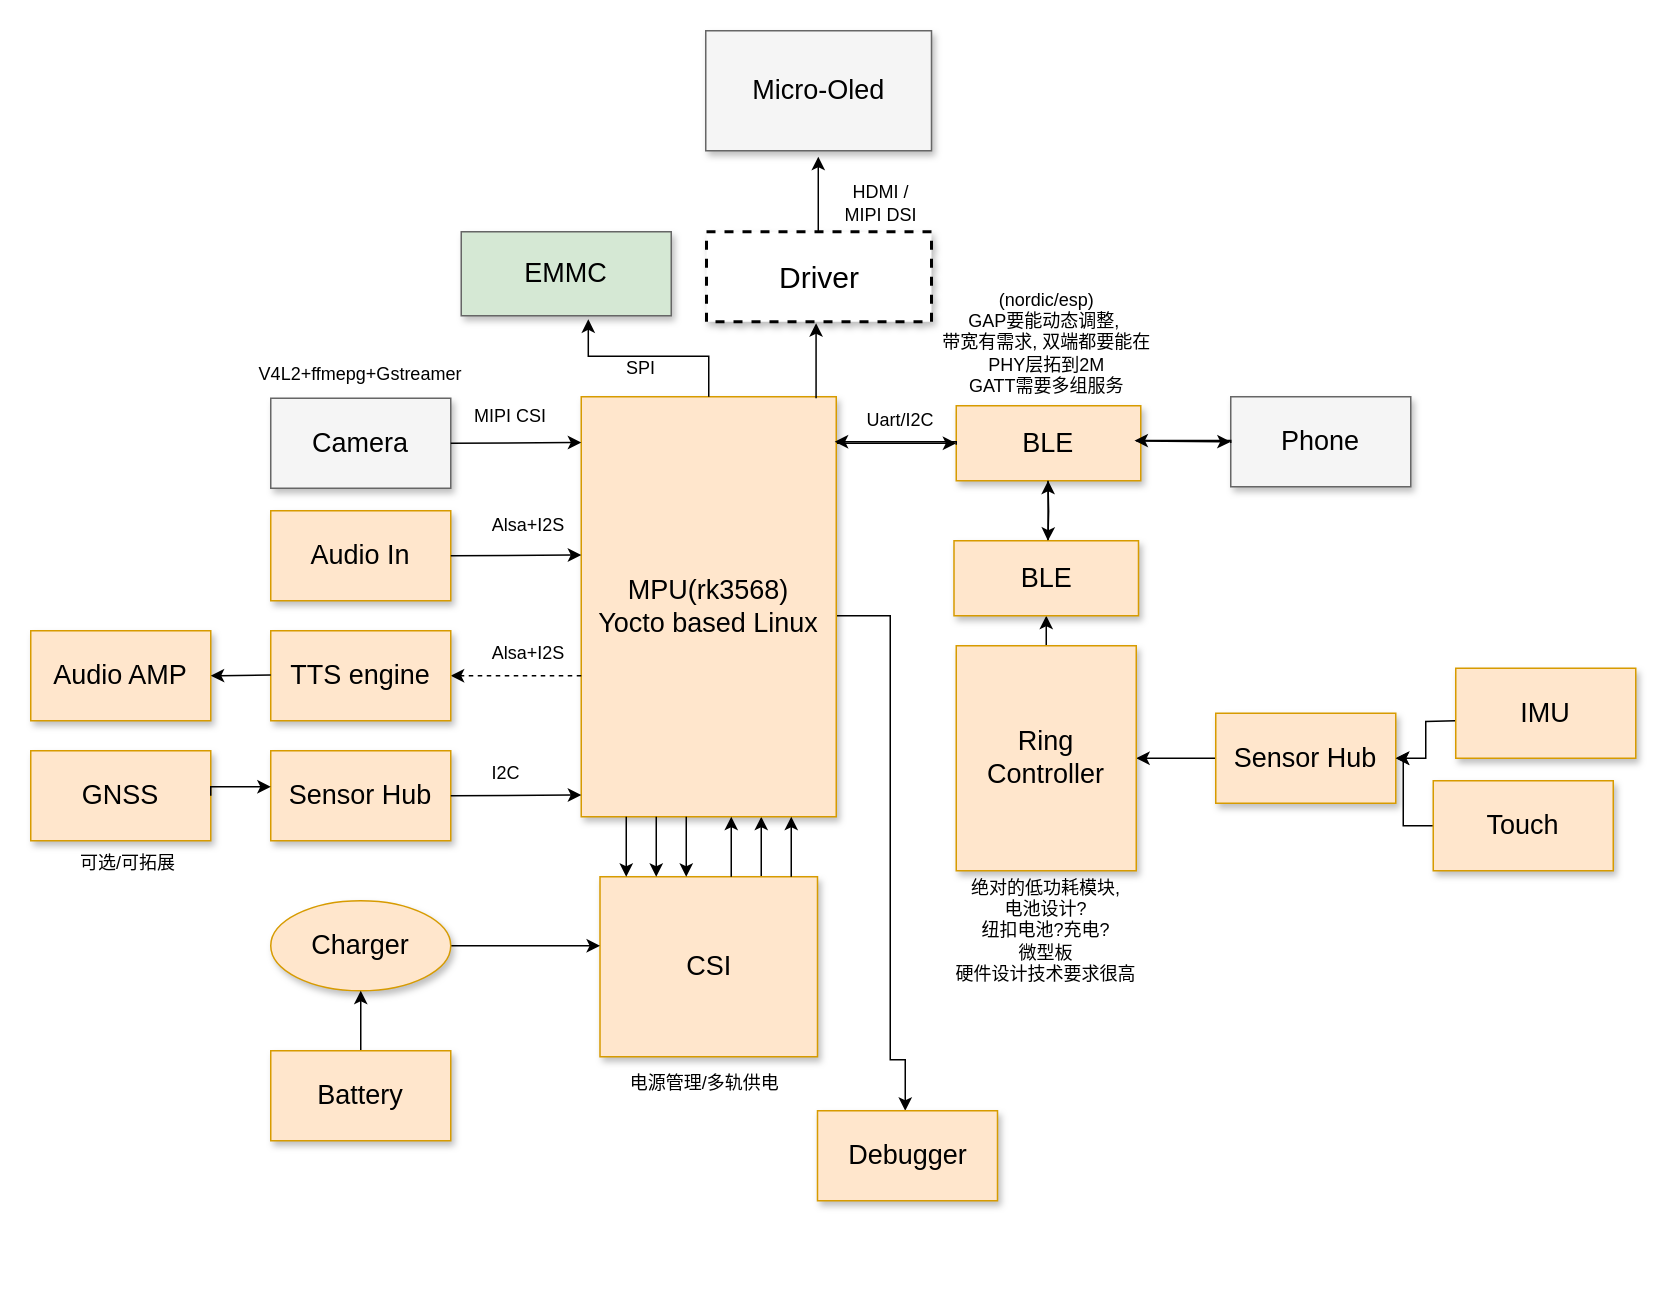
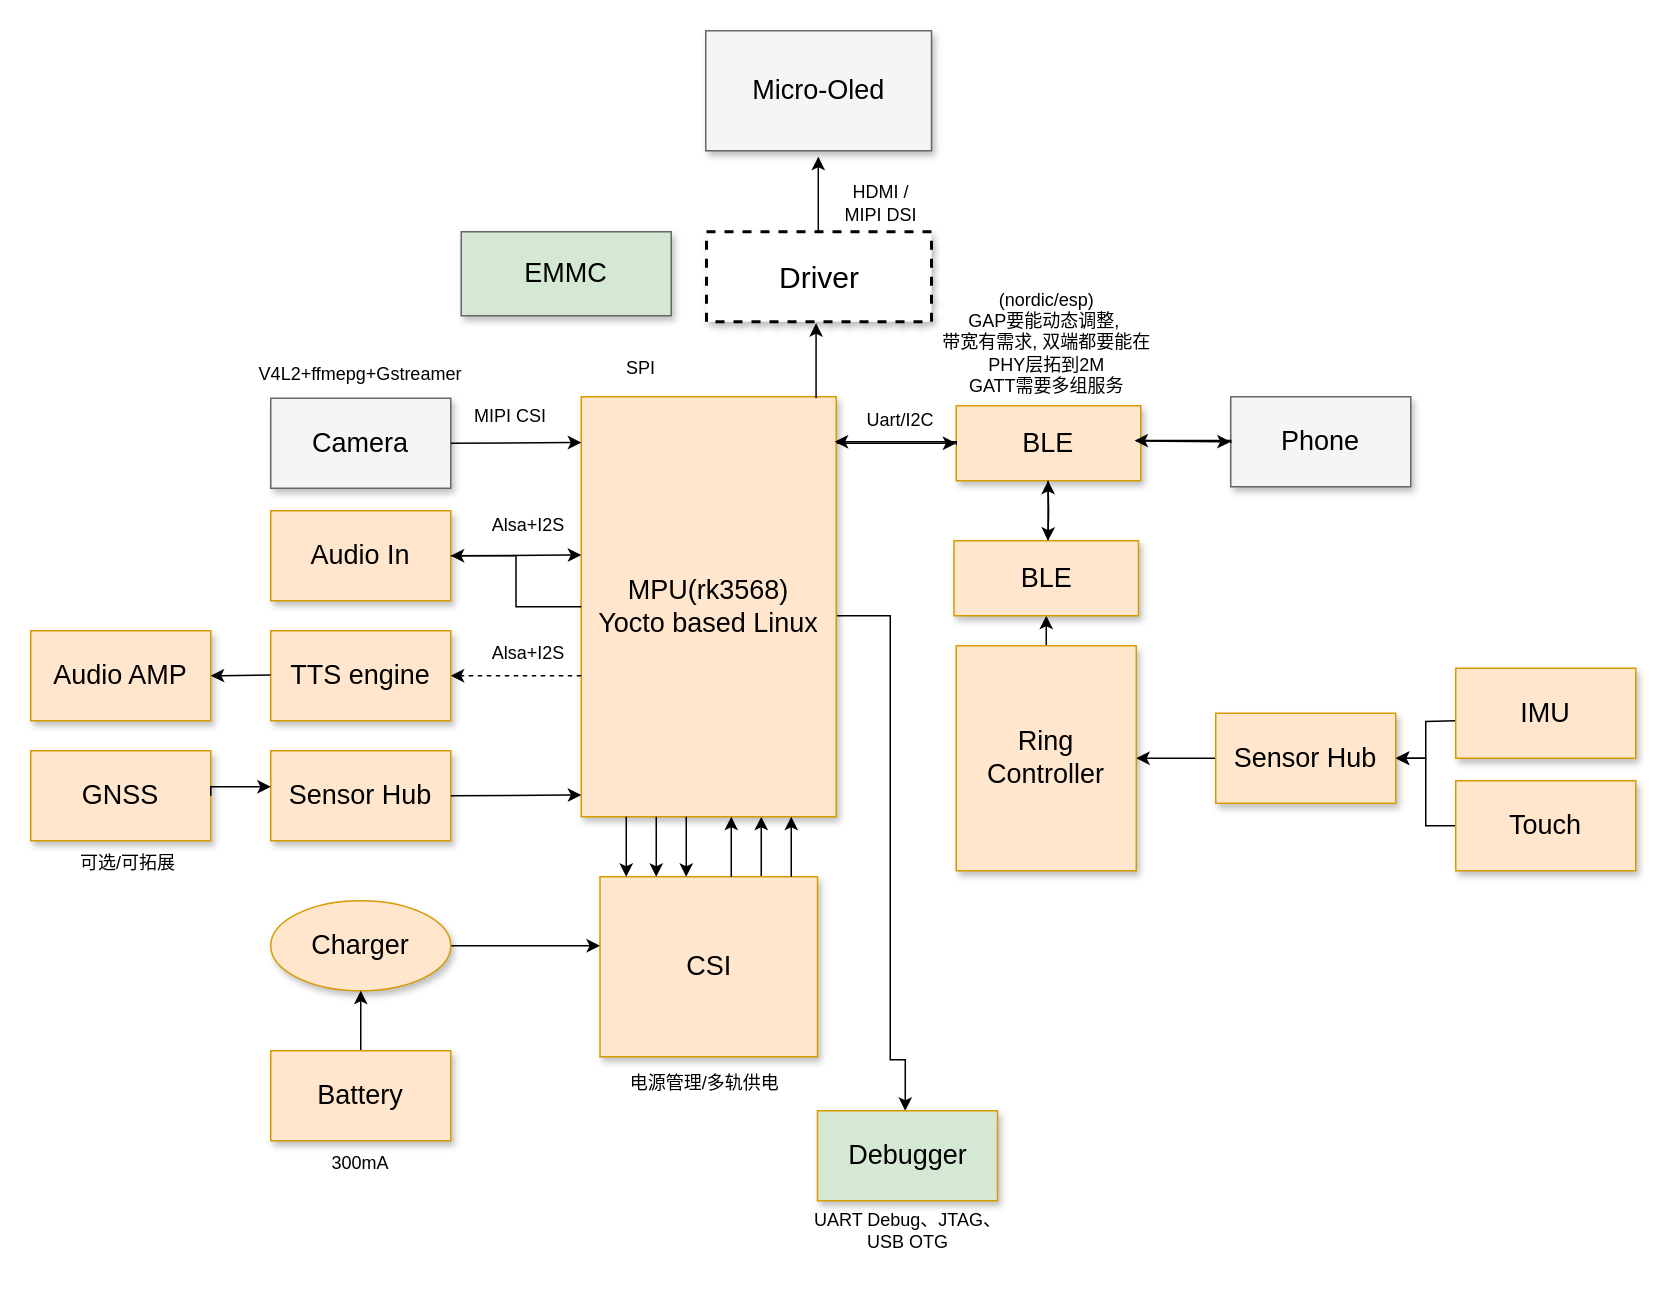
- <mxCell id="63" style="edgeStyle=orthogonalEdgeStyle;rounded=0;orthogonalLoop=1;jettySize=auto;html=1;entryX=0.605;entryY=1.042;entryDx=0;entryDy=0;entryPerimeter=0;" edge="1" parent="1" source="6" target="57"><mxGeometry relative="1" as="geometry" /></mxCell>
+ <mxCell id="63" style="edgeStyle=orthogonalEdgeStyle;rounded=0;orthogonalLoop=1;jettySize=auto;html=1;" edge="1" parent="1" source="6" target="33"><mxGeometry relative="1" as="geometry" /></mxCell>
- <mxCell id="49" value="I2C" style="text;html=1;align=center;verticalAlign=middle;whiteSpace=wrap;rounded=0;" vertex="1" parent="1"><mxGeometry x="307" y="500" width="60" height="30" as="geometry" /></mxCell>
- <mxCell id="61" value="Touch" style="whiteSpace=wrap;html=1;fontSize=18;fillColor=#ffe6cc;strokeColor=#d79b00;shadow=1;" vertex="1" parent="1"><mxGeometry x="955" y="520" width="120" height="60" as="geometry" /></mxCell>
+ <mxCell id="61" value="Touch" style="whiteSpace=wrap;html=1;fontSize=18;fillColor=#ffe6cc;strokeColor=#d79b00;shadow=1;" vertex="1" parent="1"><mxGeometry x="970" y="520" width="120" height="60" as="geometry" /></mxCell>
- <mxCell id="31" value="绝对的低功耗模块,&lt;br&gt;电池设计?&lt;br&gt;纽扣电池?充电?&lt;br&gt;微型板&lt;br&gt;硬件设计技术要求很高" style="text;html=1;align=center;verticalAlign=middle;whiteSpace=wrap;rounded=0;" vertex="1" parent="1"><mxGeometry x="632" y="580" width="130" height="80" as="geometry" /></mxCell>
- <mxCell id="50" value="Debugger" style="whiteSpace=wrap;html=1;fontSize=18;shadow=1;fillColor=#ffe6cc;strokeColor=#d79b00;" vertex="1" parent="1"><mxGeometry x="544.5" y="740" width="120" height="60" as="geometry" /></mxCell>
+ <mxCell id="50" value="Debugger" style="whiteSpace=wrap;html=1;fontSize=18;shadow=1;fillColor=#d5e8d4;strokeColor=#d79b00;" vertex="1" parent="1"><mxGeometry x="544.5" y="740" width="120" height="60" as="geometry" /></mxCell>
+ <mxCell id="56" value="300mA" style="text;html=1;align=center;verticalAlign=middle;whiteSpace=wrap;rounded=0;" vertex="1" parent="1"><mxGeometry x="210" y="760" width="60" height="30" as="geometry" /></mxCell>
+ <mxCell id="58" value="UART Debug、JTAG、USB OTG" style="text;html=1;align=center;verticalAlign=middle;whiteSpace=wrap;rounded=0;" vertex="1" parent="1"><mxGeometry x="536.75" y="800" width="135.5" height="40" as="geometry" /></mxCell>
